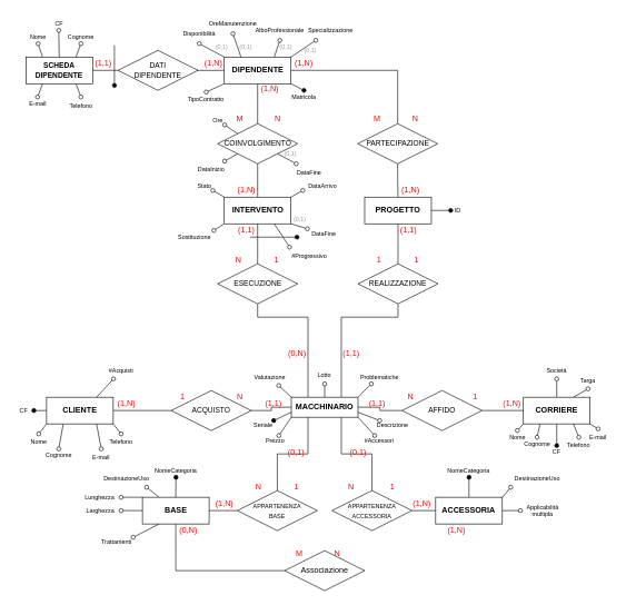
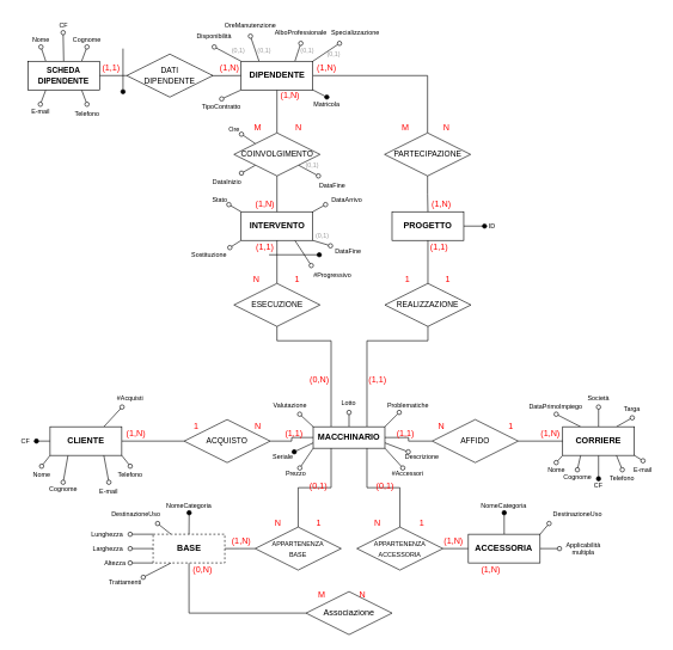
+ <mxCell id="112" value="DataPrimoImpiego" style="text;html=1;strokeColor=none;fillColor=none;align=center;verticalAlign=middle;whiteSpace=wrap;rounded=0;fontSize=9;fontColor=#000000;" parent="1" vertex="1"><mxGeometry x="735.44" y="557.5" width="79" height="20" as="geometry" /></mxCell>
+ <mxCell id="38" style="edgeStyle=none;rounded=0;orthogonalLoop=1;jettySize=auto;html=1;exitX=0.25;exitY=0;exitDx=0;exitDy=0;fontSize=9;fontColor=#000000;endArrow=oval;endFill=0;entryX=0.5;entryY=1;entryDx=0;entryDy=0;" parent="1" source="44" target="112" edge="1"><mxGeometry relative="1" as="geometry"><mxPoint x="780.038" y="565" as="targetPoint" /></mxGeometry></mxCell>
- <mxCell id="70" value="&lt;b&gt;BASE&lt;/b&gt;" style="whiteSpace=wrap;html=1;align=center;" parent="1" vertex="1"><mxGeometry x="212.75" y="745" width="100" height="40" as="geometry" /></mxCell>
+ <mxCell id="70" value="&lt;b&gt;BASE&lt;/b&gt;" style="whiteSpace=wrap;html=1;align=center;dashed=1;" parent="1" vertex="1"><mxGeometry x="212.75" y="745" width="100" height="40" as="geometry" /></mxCell>
+ <mxCell id="106" value="Altezza" style="text;html=1;strokeColor=none;fillColor=none;align=center;verticalAlign=middle;whiteSpace=wrap;rounded=0;fontSize=9;" parent="1" vertex="1"><mxGeometry x="140.28" y="777.5" width="40.47" height="15" as="geometry" /></mxCell>
+ <mxCell id="65" style="edgeStyle=none;rounded=0;orthogonalLoop=1;jettySize=auto;html=1;exitX=0;exitY=1;exitDx=0;exitDy=0;entryX=1;entryY=0.5;entryDx=0;entryDy=0;fontSize=11;endArrow=oval;endFill=0;" parent="1" source="70" target="106" edge="1"><mxGeometry relative="1" as="geometry" /></mxCell>
